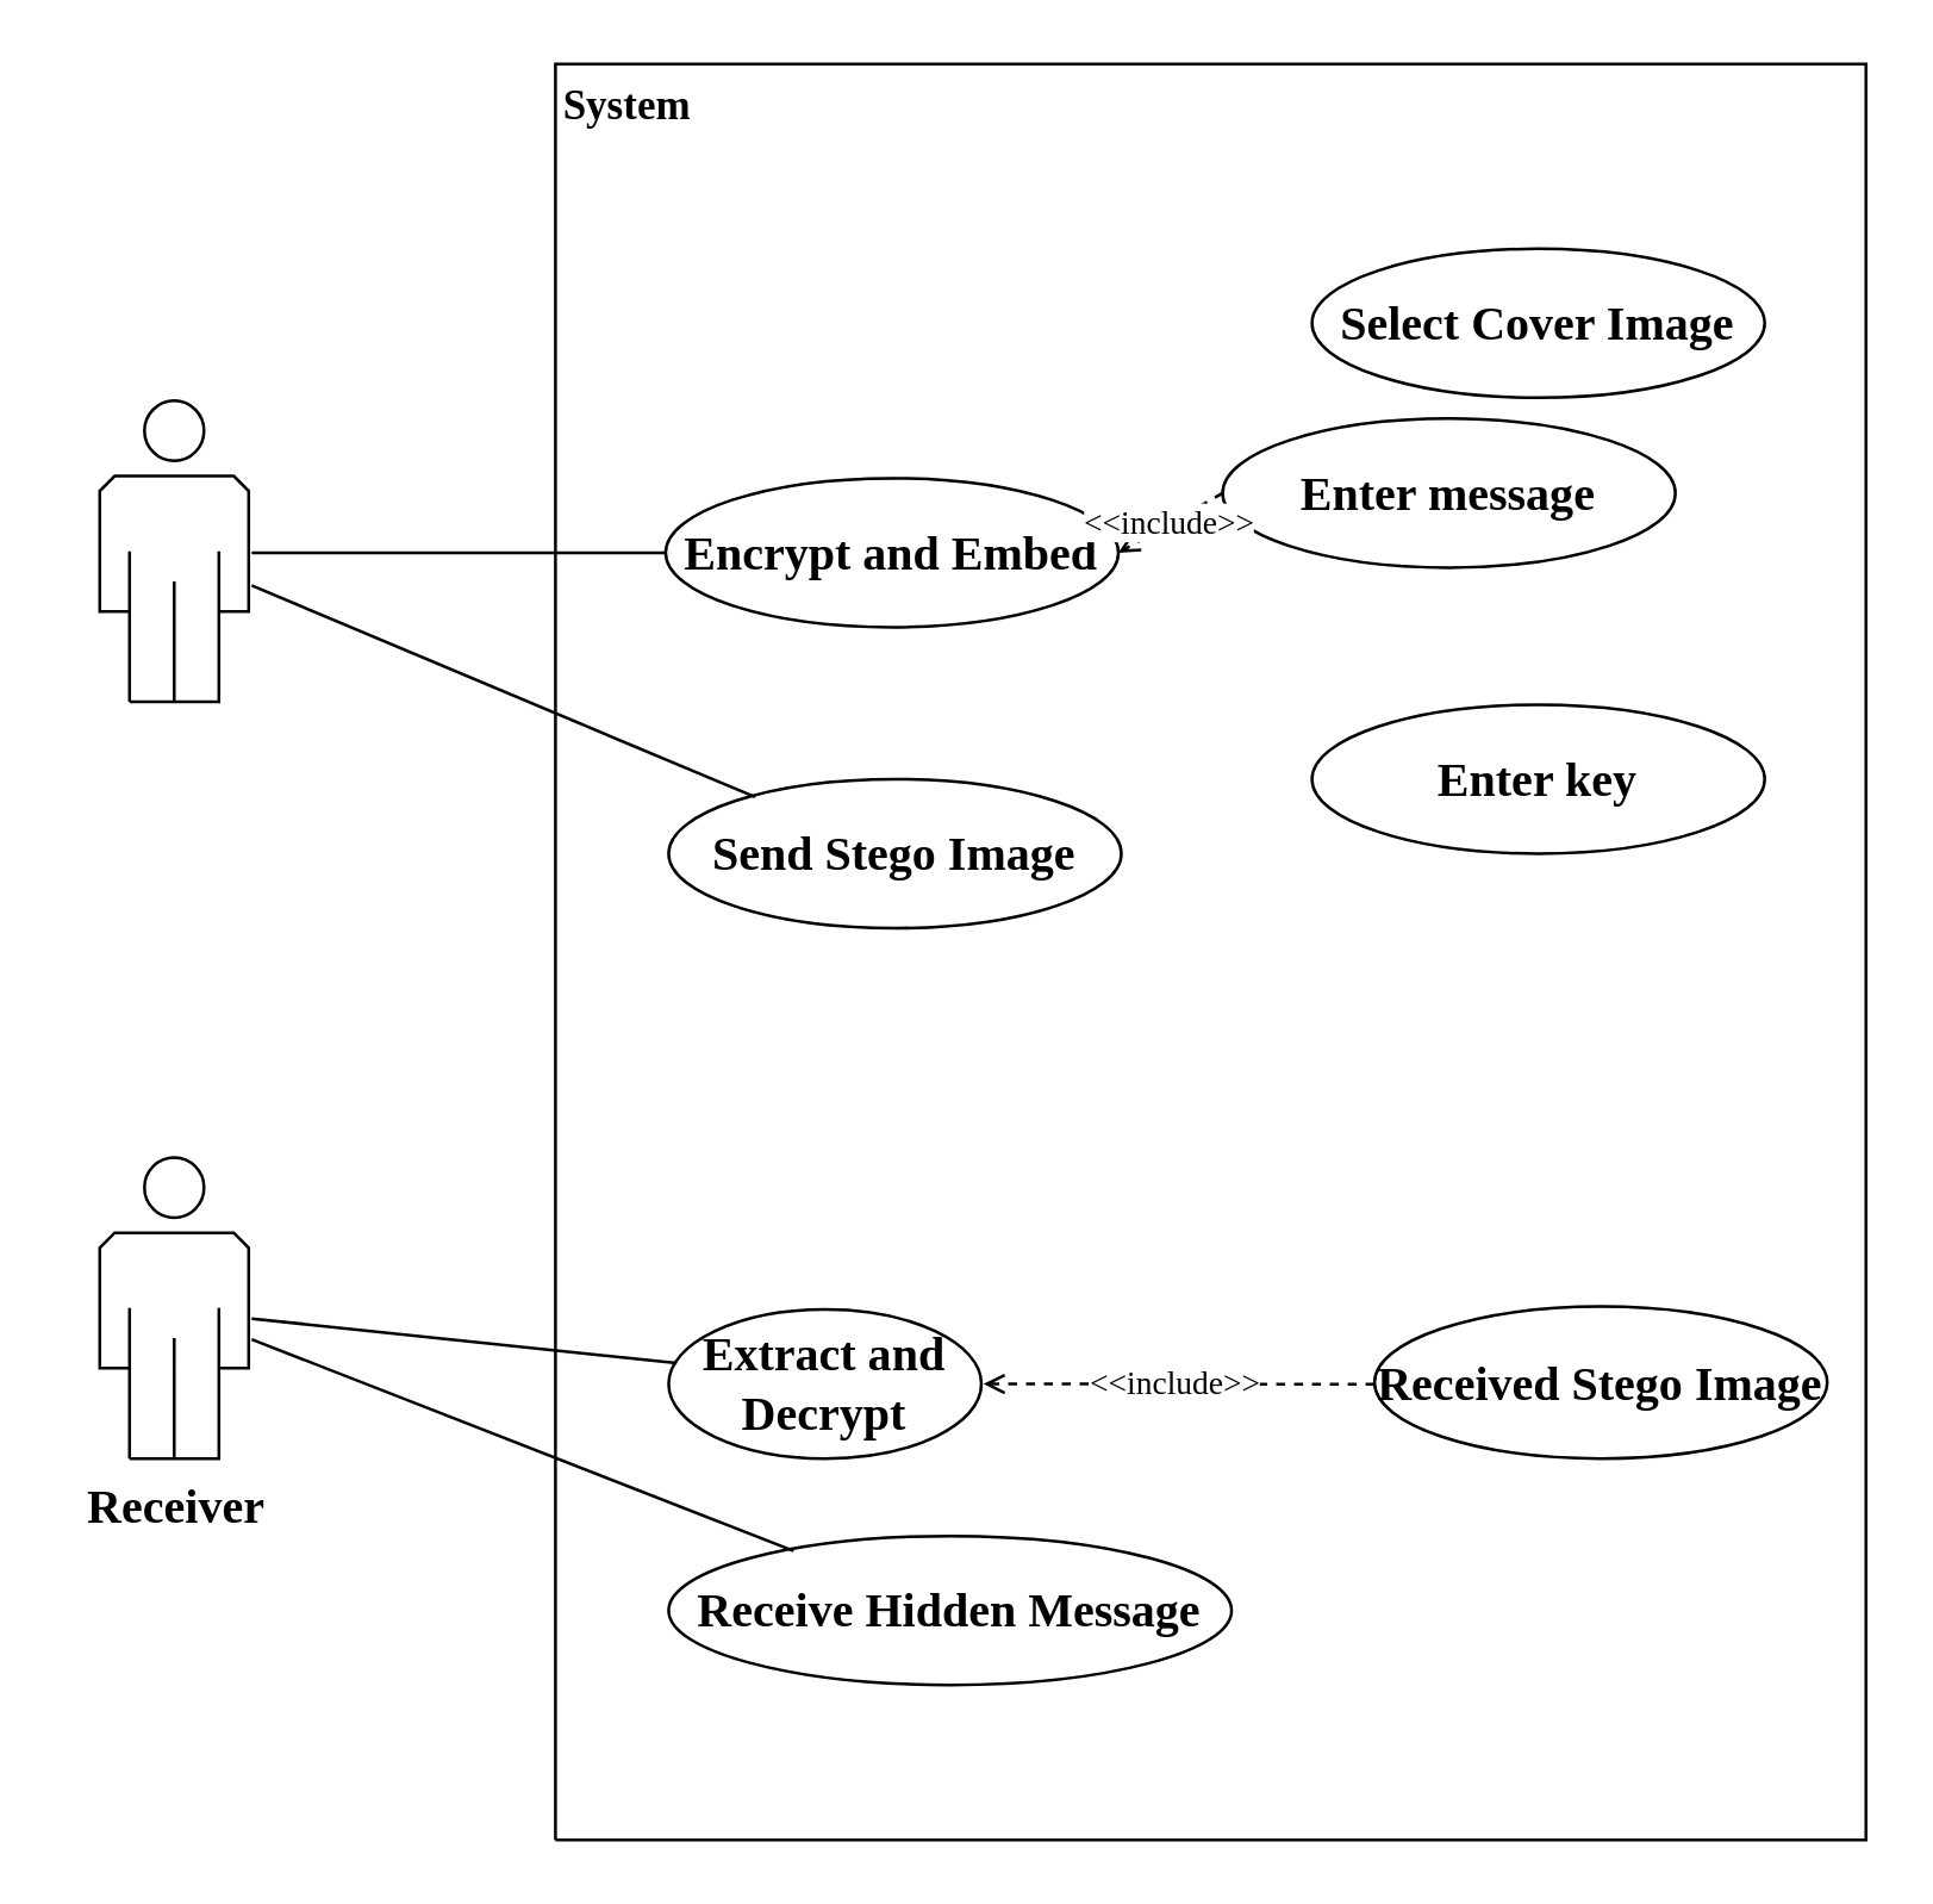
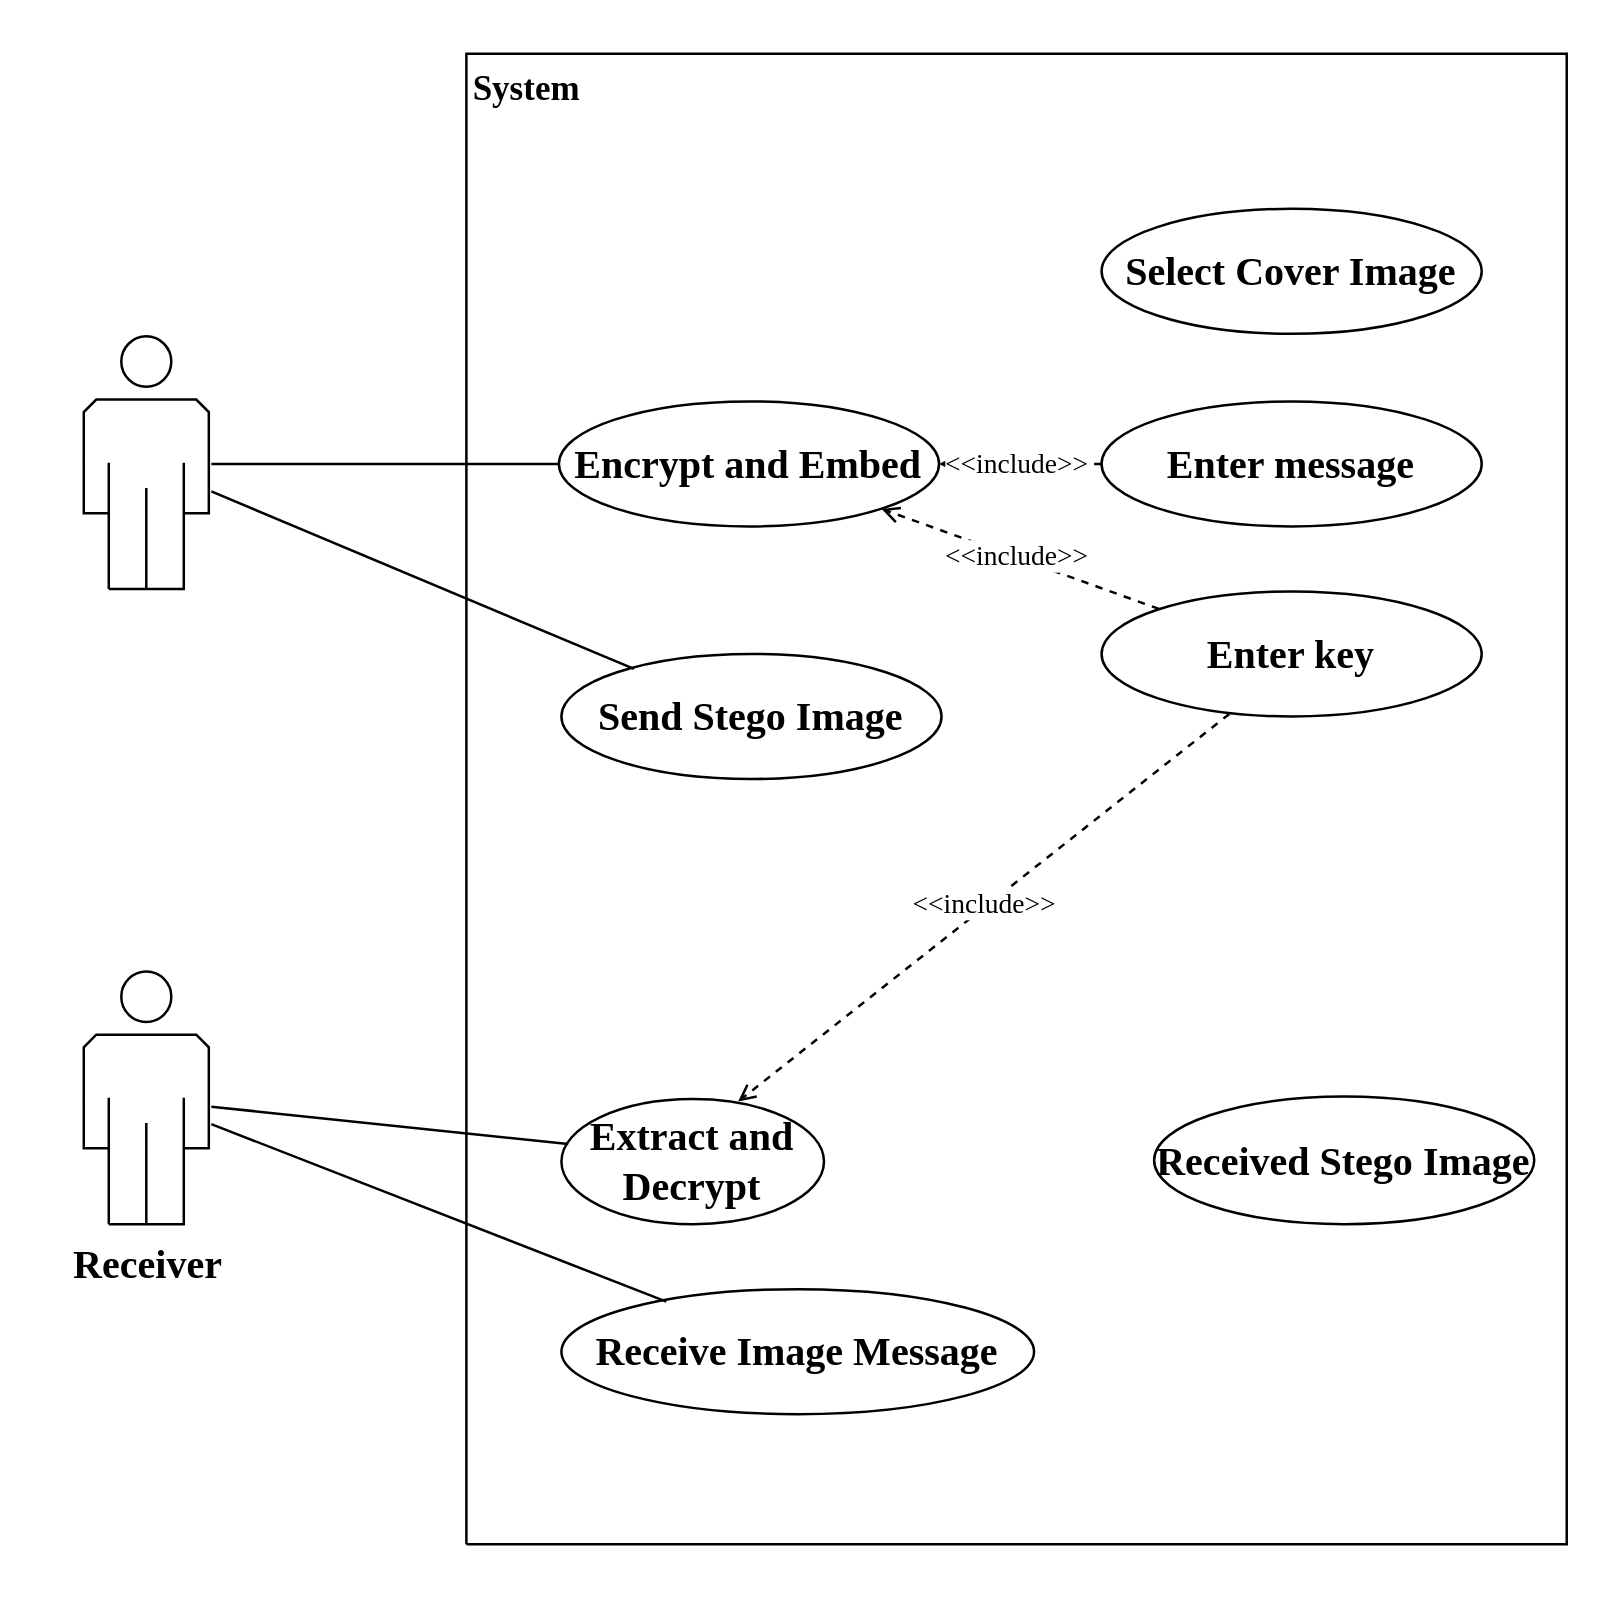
- <mxCell id="11" value="&lt;font style=&quot;font-size: 16px; color: rgb(0, 0, 0); direction: ltr; letter-spacing: 0px; line-height: 120%; opacity: 1;&quot;&gt;&lt;b&gt;Enter message&lt;br&gt;&lt;/b&gt;&lt;/font&gt;" style="verticalAlign=middle;align=center;vsdxID=9;fillColor=none;gradientColor=none;shape=stencil(vVHLDsIgEPwajiQI6RfU+h8bu22JCGRB2/69kG1iazx58DazM/vIjjBtmiCi0CplCjecbZ8nYc5Ca+snJJsLEqYTph0C4Ujh4XvmEaqzont41gkL96naodXKrGF6YSfQtUi0OXXDVlqPfJNP6usotUhYbJIUMmQb/GGrAxpRljVycDBuc1hKM2LclX8/7H9nFfB+82Cd45T2+mcspcSRmu4F);strokeColor=#000000;labelBackgroundColor=none;rounded=0;html=1;whiteSpace=wrap;fontFamily=Times New Roman;" parent="1" vertex="1"><mxGeometry x="410" y="140" width="152" height="50" as="geometry" /></mxCell>
+ <mxCell id="11" value="&lt;font style=&quot;font-size: 16px; color: rgb(0, 0, 0); direction: ltr; letter-spacing: 0px; line-height: 120%; opacity: 1;&quot;&gt;&lt;b&gt;Enter message&lt;br&gt;&lt;/b&gt;&lt;/font&gt;" style="verticalAlign=middle;align=center;vsdxID=9;fillColor=none;gradientColor=none;shape=stencil(vVHLDsIgEPwajiQI6RfU+h8bu22JCGRB2/69kG1iazx58DazM/vIjjBtmiCi0CplCjecbZ8nYc5Ca+snJJsLEqYTph0C4Ujh4XvmEaqzont41gkL96naodXKrGF6YSfQtUi0OXXDVlqPfJNP6usotUhYbJIUMmQb/GGrAxpRljVycDBuc1hKM2LclX8/7H9nFfB+82Cd45T2+mcspcSRmu4F);strokeColor=#000000;labelBackgroundColor=none;rounded=0;html=1;whiteSpace=wrap;fontFamily=Times New Roman;" parent="1" vertex="1"><mxGeometry x="440" y="160" width="152" height="50" as="geometry" /></mxCell>
+ <mxCell id="25" value="&lt;font style=&quot;font-size:11px;font-family:Calibri;color:#000000;direction:ltr;letter-spacing:0px;line-height:120%;opacity:1&quot;&gt;&amp;lt;&amp;lt;include&amp;gt;&amp;gt;&lt;br/&gt;&lt;/font&gt;" style="vsdxID=24;edgeStyle=none;dashed=1;startArrow=none;endArrow=open;startSize=5;endSize=5;strokeColor=#000000;spacingTop=0;spacingBottom=0;spacingLeft=0;spacingRight=0;verticalAlign=middle;html=1;labelBackgroundColor=#ffffff;rounded=0;align=center;exitX=0.151;exitY=0.14;exitDx=0;exitDy=0;exitPerimeter=0;entryX=0.849;entryY=0.86;entryDx=0;entryDy=0;entryPerimeter=0;" parent="18" source="12" target="13" edge="1"><mxGeometry relative="1" as="geometry"><mxPoint x="-1" y="-1" as="offset" /><Array as="points" /></mxGeometry></mxCell>
+ <mxCell id="26" value="&lt;font style=&quot;font-size:11px;font-family:Calibri;color:#000000;direction:ltr;letter-spacing:0px;line-height:120%;opacity:1&quot;&gt;&amp;lt;&amp;lt;include&amp;gt;&amp;gt;&lt;br/&gt;&lt;/font&gt;" style="vsdxID=25;edgeStyle=none;dashed=1;startArrow=none;endArrow=open;startSize=5;endSize=5;strokeColor=#000000;spacingTop=0;spacingBottom=0;spacingLeft=0;spacingRight=0;verticalAlign=middle;html=1;labelBackgroundColor=#ffffff;rounded=0;align=center;exitX=0.336;exitY=0.98;exitDx=0;exitDy=0;exitPerimeter=0;entryX=0.673;entryY=0.02;entryDx=0;entryDy=0;entryPerimeter=0;" parent="18" source="12" target="15" edge="1"><mxGeometry relative="1" as="geometry"><mxPoint y="-1" as="offset" /><Array as="points" /></mxGeometry></mxCell>
- <mxCell id="23" value="&lt;font style=&quot;font-size:11px;font-family:Calibri;color:#000000;direction:ltr;letter-spacing:0px;line-height:120%;opacity:1&quot;&gt;&amp;lt;&amp;lt;include&amp;gt;&amp;gt;&lt;br/&gt;&lt;/font&gt;" style="vsdxID=26;edgeStyle=none;dashed=1;startArrow=none;endArrow=open;startSize=5;endSize=5;strokeColor=#000000;spacingTop=0;spacingBottom=0;spacingLeft=0;spacingRight=0;verticalAlign=middle;html=1;labelBackgroundColor=#ffffff;rounded=0;align=center;exitX=0;exitY=0.51;exitDx=0;exitDy=0;exitPerimeter=0;entryX=1.007;entryY=0.5;entryDx=0;entryDy=0;entryPerimeter=0;" parent="18" source="14" target="15" edge="1"><mxGeometry relative="1" as="geometry"><mxPoint x="-1" as="offset" /><Array as="points" /></mxGeometry></mxCell>
- <mxCell id="17" value="&lt;font style=&quot;font-size: 16px; color: rgb(0, 0, 0); direction: ltr; letter-spacing: 0px; line-height: 120%; opacity: 1;&quot;&gt;&lt;b&gt;Receive Hidden Message&lt;br&gt;&lt;/b&gt;&lt;/font&gt;" style="verticalAlign=middle;align=center;vsdxID=32;fillColor=none;gradientColor=none;shape=stencil(vVHLDsIgEPwajiQI6RfU+h8bu22JCGRB2/69kG1iazx58DazM/vIjjBtmiCi0CplCjecbZ8nYc5Ca+snJJsLEqYTph0C4Ujh4XvmEaqzont41gkL96naodXKrGF6YSfQtUi0OXXDVlqPfJNP6usotUhYbJIUMmQb/GGrAxpRljVycDBuc1hKM2LclX8/7H9nFfB+82Cd45T2+mcspcSRmu4F);strokeColor=#000000;labelBackgroundColor=none;rounded=0;html=1;whiteSpace=wrap;fontFamily=Times New Roman;" parent="1" vertex="1"><mxGeometry x="224" y="515" width="189" height="50" as="geometry" /></mxCell>
+ <mxCell id="17" value="&lt;font style=&quot;font-size: 16px; color: rgb(0, 0, 0); direction: ltr; letter-spacing: 0px; line-height: 120%; opacity: 1;&quot;&gt;&lt;b&gt;Receive Image Message&lt;br&gt;&lt;/b&gt;&lt;/font&gt;" style="verticalAlign=middle;align=center;vsdxID=32;fillColor=none;gradientColor=none;shape=stencil(vVHLDsIgEPwajiQI6RfU+h8bu22JCGRB2/69kG1iazx58DazM/vIjjBtmiCi0CplCjecbZ8nYc5Ca+snJJsLEqYTph0C4Ujh4XvmEaqzont41gkL96naodXKrGF6YSfQtUi0OXXDVlqPfJNP6usotUhYbJIUMmQb/GGrAxpRljVycDBuc1hKM2LclX8/7H9nFfB+82Cd45T2+mcspcSRmu4F);strokeColor=#000000;labelBackgroundColor=none;rounded=0;html=1;whiteSpace=wrap;fontFamily=Times New Roman;" parent="1" vertex="1"><mxGeometry x="224" y="515" width="189" height="50" as="geometry" /></mxCell>
